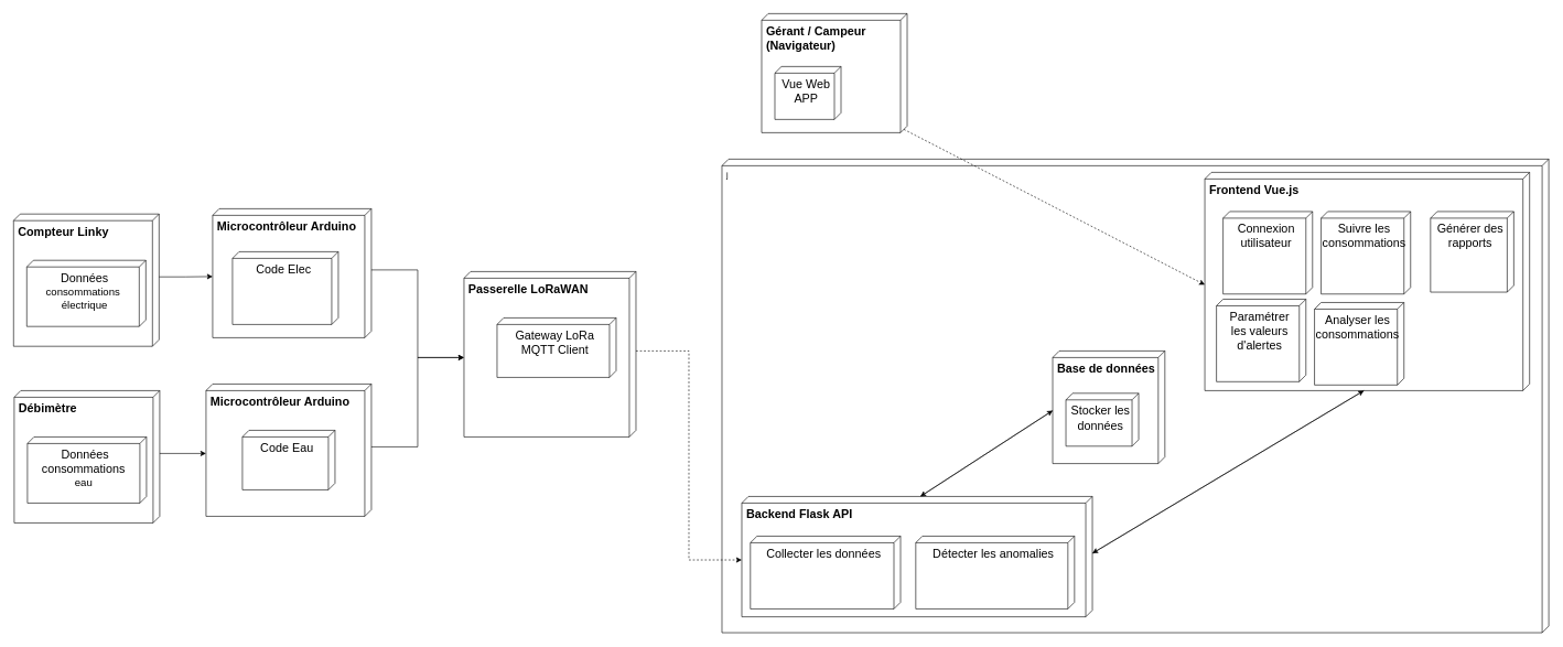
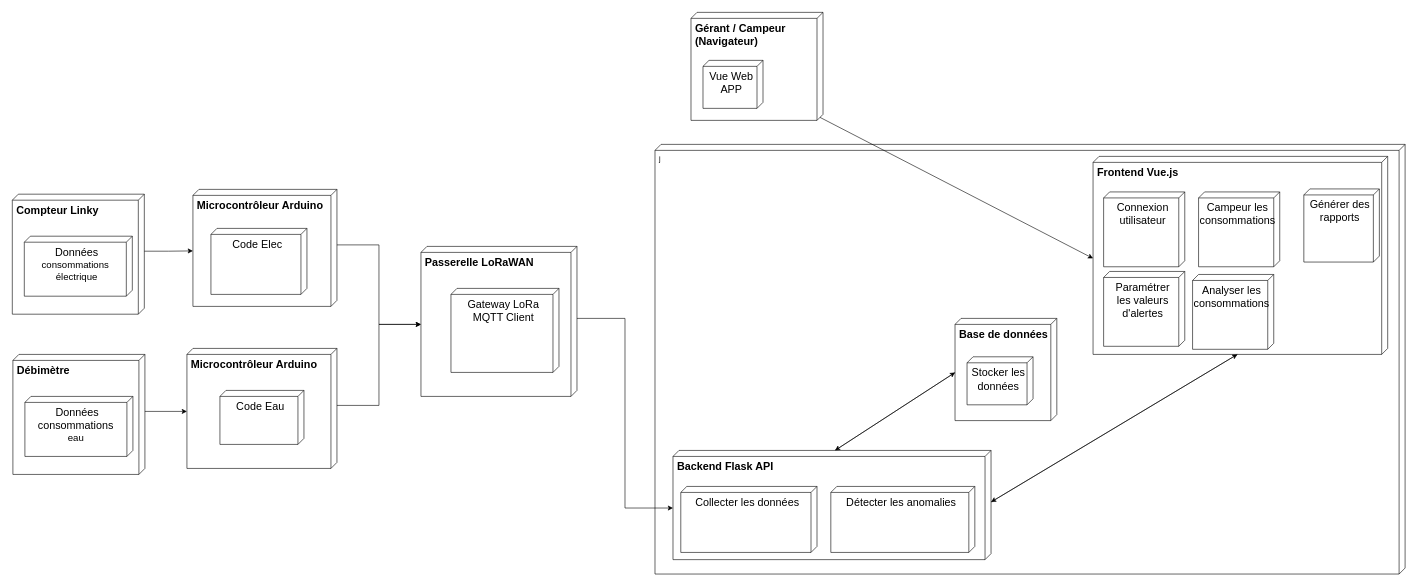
- <mxCell id="37" style="edgeStyle=none;rounded=0;orthogonalLoop=1;jettySize=auto;html=1;exitX=0;exitY=0;exitDx=175;exitDy=5;exitPerimeter=0;entryX=0;entryY=0;entryDx=170;entryDy=491;entryPerimeter=0;elbow=vertical;dashed=1;" edge="1" parent="1" source="10" target="13"><mxGeometry relative="1" as="geometry" /></mxCell>
+ <mxCell id="37" style="edgeStyle=none;rounded=0;orthogonalLoop=1;jettySize=auto;html=1;exitX=0;exitY=0;exitDx=175;exitDy=5;exitPerimeter=0;entryX=0;entryY=0;entryDx=170;entryDy=491;entryPerimeter=0;elbow=vertical;" edge="1" parent="1" source="10" target="13"><mxGeometry relative="1" as="geometry" /></mxCell>
- <mxCell id="16" value="&lt;span style=&quot;text-align: left;&quot;&gt;&lt;font style=&quot;font-size: 18px;&quot;&gt;Suivre les consommations&lt;/font&gt;&lt;/span&gt;" style="verticalAlign=top;align=center;shape=cube;size=10;direction=south;html=1;boundedLbl=1;spacingLeft=5;whiteSpace=wrap;" vertex="1" parent="13"><mxGeometry x="175.84" y="59.244" width="135.262" height="124.724" as="geometry" /></mxCell>
+ <mxCell id="16" value="&lt;span style=&quot;text-align: left;&quot;&gt;&lt;font style=&quot;font-size: 18px;&quot;&gt;Campeur les consommations&lt;/font&gt;&lt;/span&gt;" style="verticalAlign=top;align=center;shape=cube;size=10;direction=south;html=1;boundedLbl=1;spacingLeft=5;whiteSpace=wrap;" vertex="1" parent="13"><mxGeometry x="175.84" y="59.244" width="135.262" height="124.724" as="geometry" /></mxCell>
- <mxCell id="18" value="&lt;font style=&quot;font-size: 18px;&quot;&gt;Générer des rapports&lt;/font&gt;" style="verticalAlign=top;align=center;shape=cube;size=10;direction=south;html=1;boundedLbl=1;spacingLeft=5;whiteSpace=wrap;" vertex="1" parent="13"><mxGeometry x="341.261" y="59.239" width="125.864" height="121.859" as="geometry" /></mxCell>
+ <mxCell id="18" value="&lt;font style=&quot;font-size: 18px;&quot;&gt;Générer des rapports&lt;/font&gt;" style="verticalAlign=top;align=center;shape=cube;size=10;direction=south;html=1;boundedLbl=1;spacingLeft=5;whiteSpace=wrap;" vertex="1" parent="13"><mxGeometry x="351.261" y="54.239" width="125.864" height="121.859" as="geometry" /></mxCell>
- <mxCell id="14" value="&lt;font style=&quot;font-size: 18px;&quot;&gt;Connexion utilisateur&lt;/font&gt;" style="verticalAlign=top;align=center;shape=cube;size=10;direction=south;html=1;boundedLbl=1;spacingLeft=5;whiteSpace=wrap;" vertex="1" parent="13"><mxGeometry x="27.584" y="59.244" width="135.262" height="124.724" as="geometry" /></mxCell>
+ <mxCell id="14" value="&lt;font style=&quot;font-size: 18px;&quot;&gt;Connexion utilisateur&lt;/font&gt;" style="verticalAlign=top;align=center;shape=cube;size=10;direction=south;html=1;boundedLbl=1;spacingLeft=5;whiteSpace=wrap;" vertex="1" parent="13"><mxGeometry x="17.584" y="59.244" width="135.262" height="124.724" as="geometry" /></mxCell>
- <mxCell id="9" value="&lt;font style=&quot;font-size: 18px;&quot;&gt;Gateway LoRa&lt;/font&gt;&lt;div&gt;&lt;font style=&quot;font-size: 18px;&quot;&gt;MQTT Client&lt;/font&gt;&lt;/div&gt;" style="verticalAlign=top;align=center;shape=cube;size=10;direction=south;html=1;boundedLbl=1;spacingLeft=5;whiteSpace=wrap;" vertex="1" parent="1"><mxGeometry x="751" y="480" width="180" height="90" as="geometry" /></mxCell>
+ <mxCell id="9" value="&lt;font style=&quot;font-size: 18px;&quot;&gt;Gateway LoRa&lt;/font&gt;&lt;div&gt;&lt;font style=&quot;font-size: 18px;&quot;&gt;MQTT Client&lt;/font&gt;&lt;/div&gt;" style="verticalAlign=top;align=center;shape=cube;size=10;direction=south;html=1;boundedLbl=1;spacingLeft=5;whiteSpace=wrap;" vertex="1" parent="1"><mxGeometry x="751" y="480" width="180" height="140" as="geometry" /></mxCell>
- <mxCell id="36" style="edgeStyle=orthogonalEdgeStyle;rounded=0;orthogonalLoop=1;jettySize=auto;html=1;exitX=0;exitY=0;exitDx=120.0;exitDy=0;exitPerimeter=0;entryX=0;entryY=0;entryDx=96;entryDy=530;entryPerimeter=0;dashed=1;" edge="1" parent="1" source="4" target="22"><mxGeometry relative="1" as="geometry" /></mxCell>
+ <mxCell id="36" style="edgeStyle=orthogonalEdgeStyle;rounded=0;orthogonalLoop=1;jettySize=auto;html=1;exitX=0;exitY=0;exitDx=120.0;exitDy=0;exitPerimeter=0;entryX=0;entryY=0;entryDx=96;entryDy=530;entryPerimeter=0;" edge="1" parent="1" source="4" target="22"><mxGeometry relative="1" as="geometry" /></mxCell>
